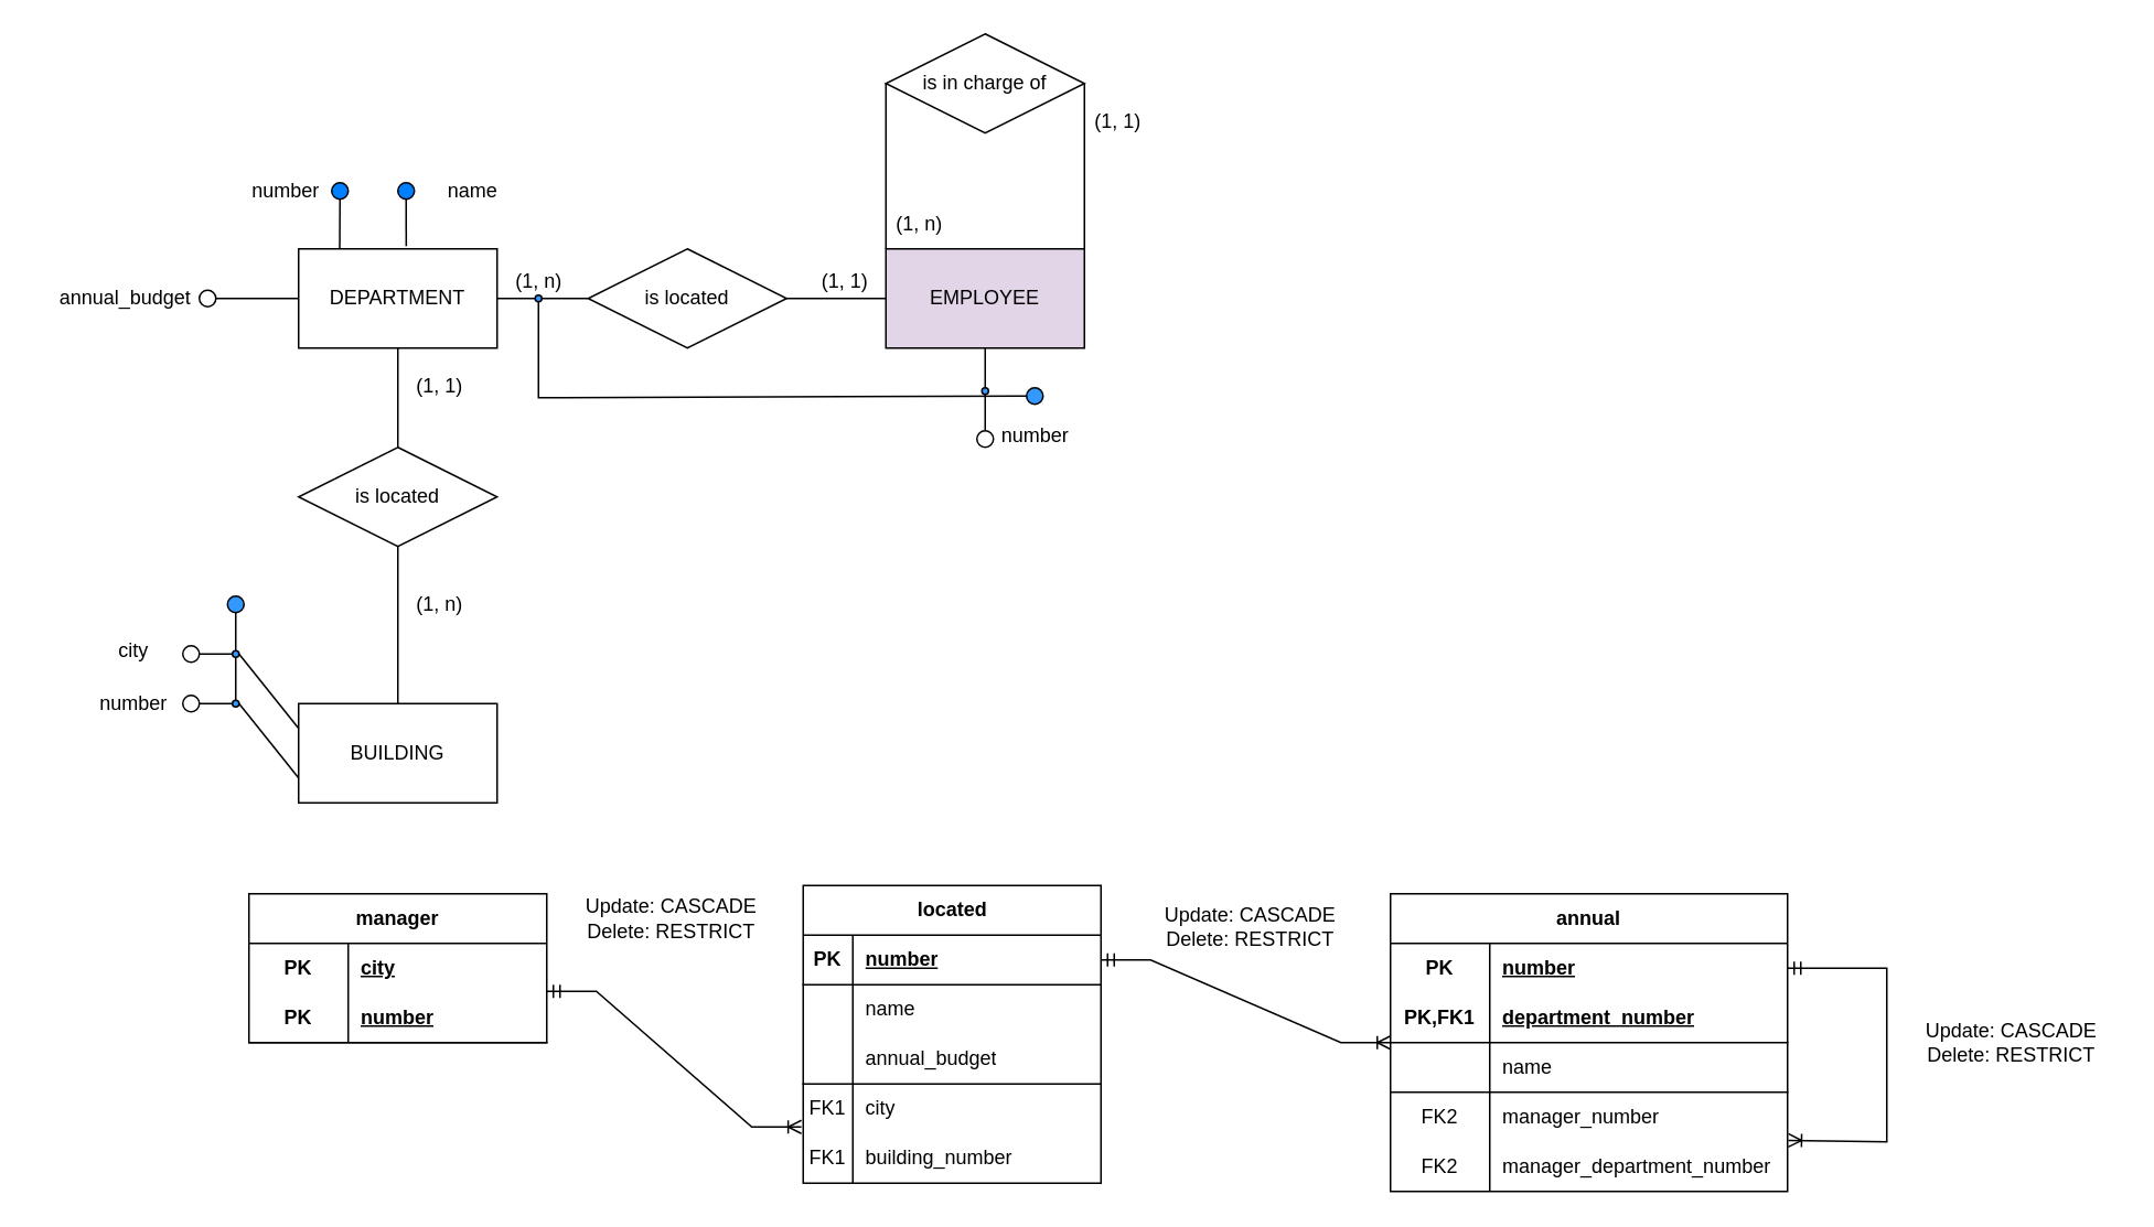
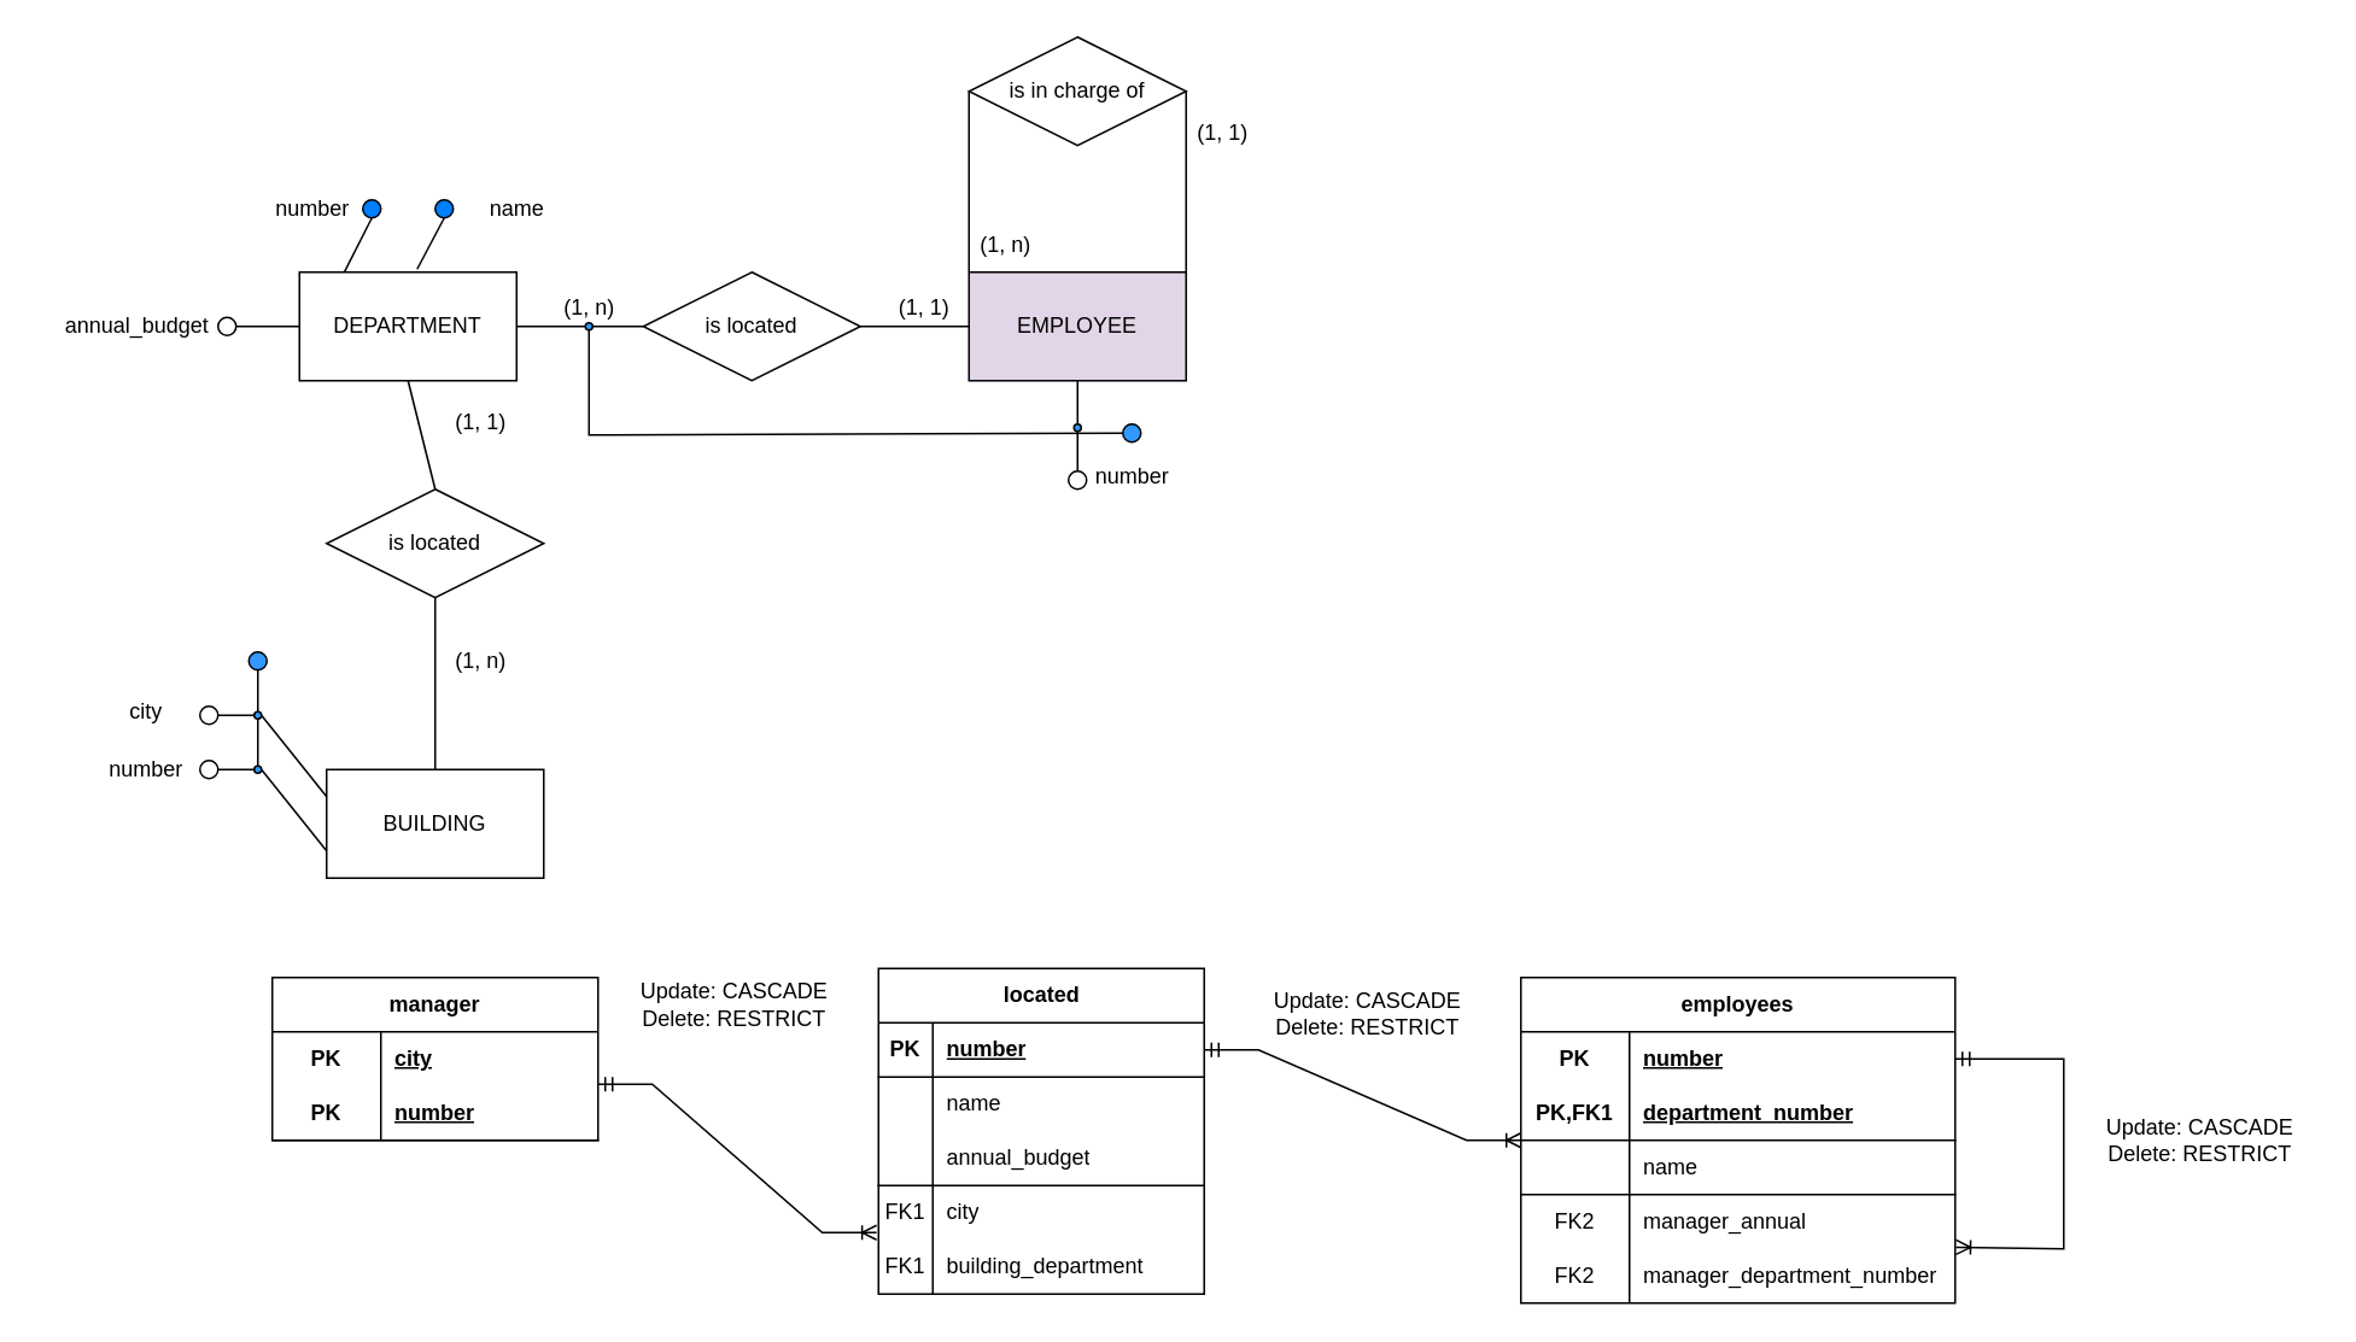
- <mxCell id="19" value="DEPARTMENT" style="rounded=0;whiteSpace=wrap;html=1;" parent="1" vertex="1"><mxGeometry x="180" y="150" width="120" height="60" as="geometry" /></mxCell>
+ <mxCell id="19" value="DEPARTMENT" style="rounded=0;whiteSpace=wrap;html=1;" parent="1" vertex="1"><mxGeometry x="165" y="150" width="120" height="60" as="geometry" /></mxCell>
- <mxCell id="74" value="annual" style="shape=table;startSize=30;container=1;collapsible=1;childLayout=tableLayout;fixedRows=1;rowLines=0;fontStyle=1;align=center;resizeLast=1;html=1;whiteSpace=wrap;" vertex="1" parent="1"><mxGeometry x="840" y="540" width="240" height="180" as="geometry" /></mxCell>
+ <mxCell id="74" value="employees" style="shape=table;startSize=30;container=1;collapsible=1;childLayout=tableLayout;fixedRows=1;rowLines=0;fontStyle=1;align=center;resizeLast=1;html=1;whiteSpace=wrap;" vertex="1" parent="1"><mxGeometry x="840" y="540" width="240" height="180" as="geometry" /></mxCell>
- <mxCell id="86" value="manager_number" style="shape=partialRectangle;connectable=0;fillColor=none;top=1;left=0;bottom=0;right=0;align=left;spacingLeft=6;overflow=hidden;html=1;whiteSpace=wrap;" vertex="1" parent="84"><mxGeometry x="60" width="180" height="30" as="geometry"><mxRectangle width="180" height="30" as="alternateBounds" /></mxGeometry></mxCell>
+ <mxCell id="86" value="manager_annual" style="shape=partialRectangle;connectable=0;fillColor=none;top=1;left=0;bottom=0;right=0;align=left;spacingLeft=6;overflow=hidden;html=1;whiteSpace=wrap;" vertex="1" parent="84"><mxGeometry x="60" width="180" height="30" as="geometry"><mxRectangle width="180" height="30" as="alternateBounds" /></mxGeometry></mxCell>
- <mxCell id="72" value="building_number" style="shape=partialRectangle;connectable=0;fillColor=none;top=0;left=0;bottom=0;right=0;align=left;spacingLeft=6;overflow=hidden;whiteSpace=wrap;html=1;" vertex="1" parent="70"><mxGeometry x="30" width="150" height="30" as="geometry"><mxRectangle width="150" height="30" as="alternateBounds" /></mxGeometry></mxCell>
+ <mxCell id="72" value="building_department" style="shape=partialRectangle;connectable=0;fillColor=none;top=0;left=0;bottom=0;right=0;align=left;spacingLeft=6;overflow=hidden;whiteSpace=wrap;html=1;" vertex="1" parent="70"><mxGeometry x="30" width="150" height="30" as="geometry"><mxRectangle width="150" height="30" as="alternateBounds" /></mxGeometry></mxCell>
